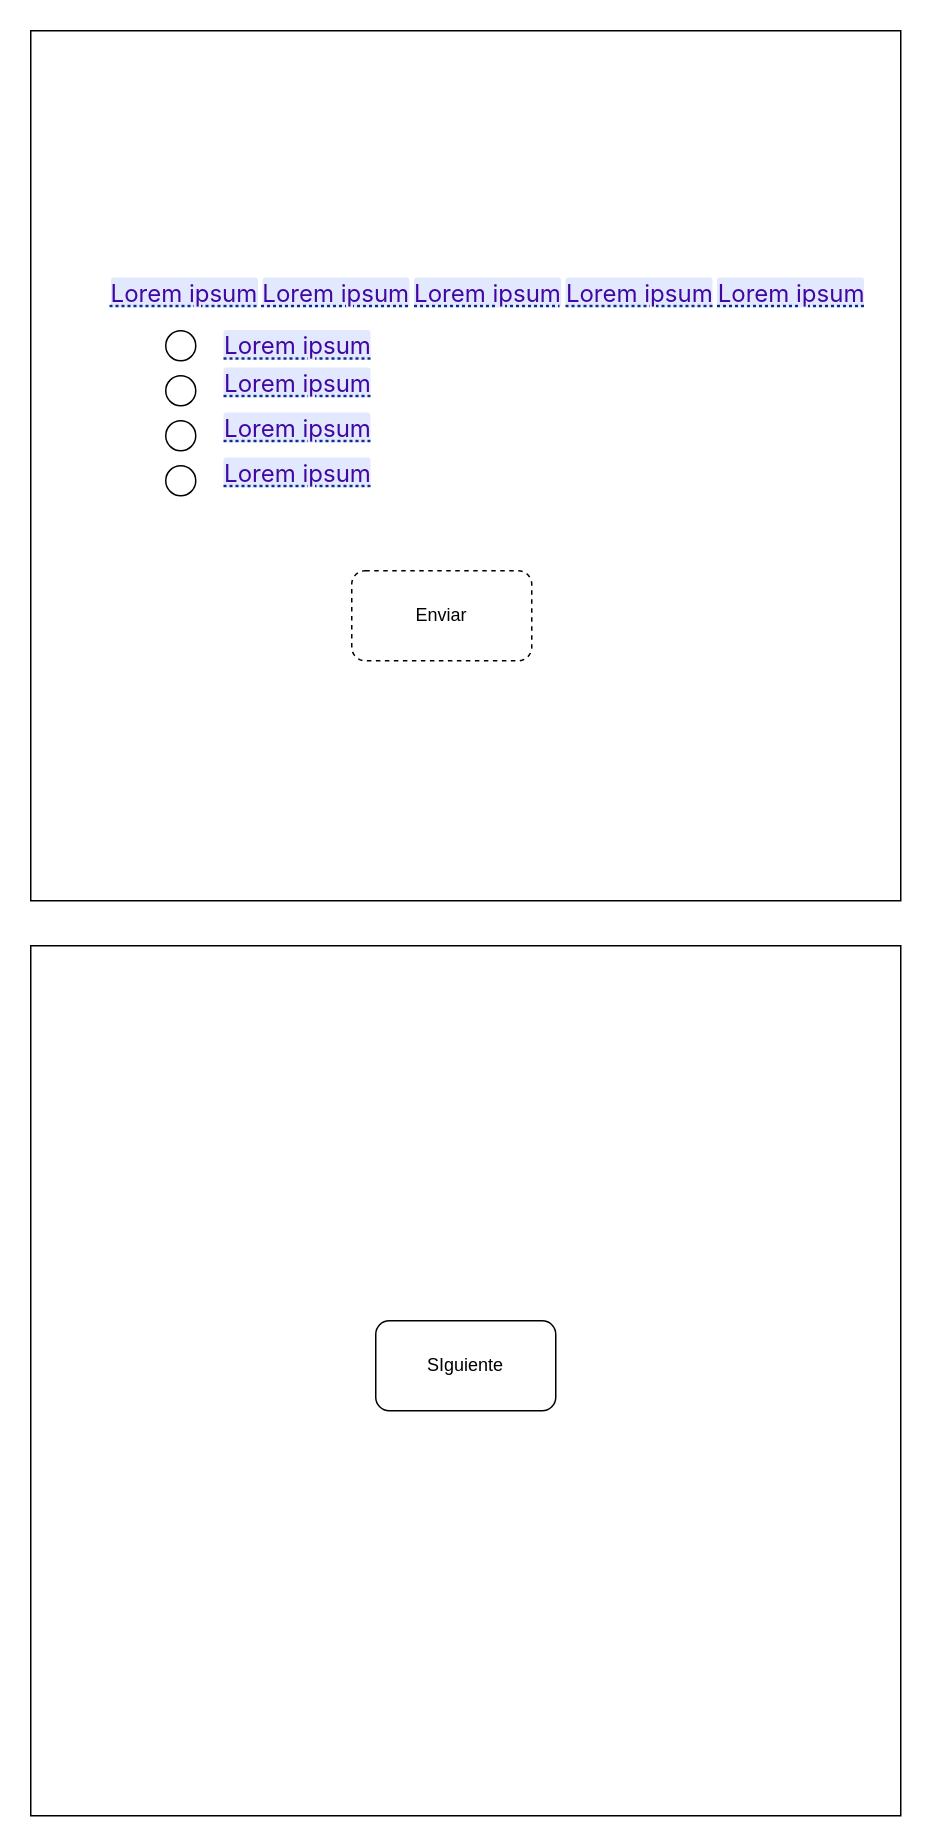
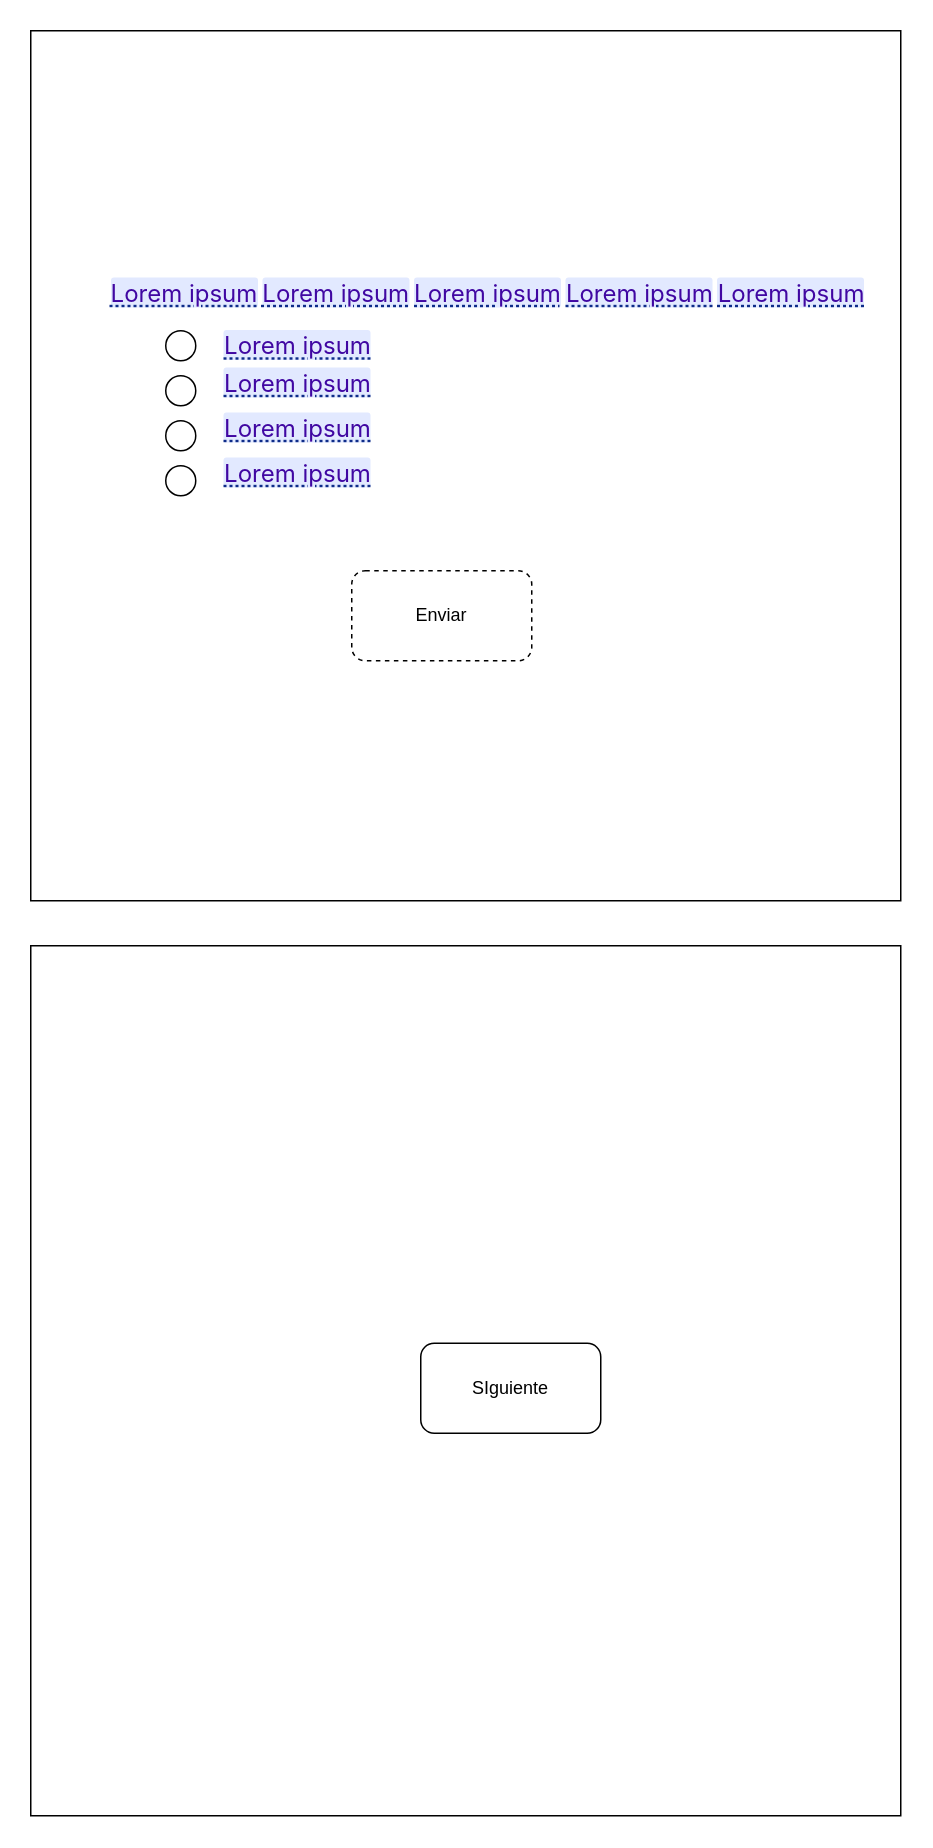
- <mxCell id="15" value="SIguiente" style="rounded=1;whiteSpace=wrap;html=1;" vertex="1" parent="1"><mxGeometry x="250" y="880" width="120" height="60" as="geometry" /></mxCell>
+ <mxCell id="15" value="SIguiente" style="rounded=1;whiteSpace=wrap;html=1;" vertex="1" parent="1"><mxGeometry x="280" y="895" width="120" height="60" as="geometry" /></mxCell>
